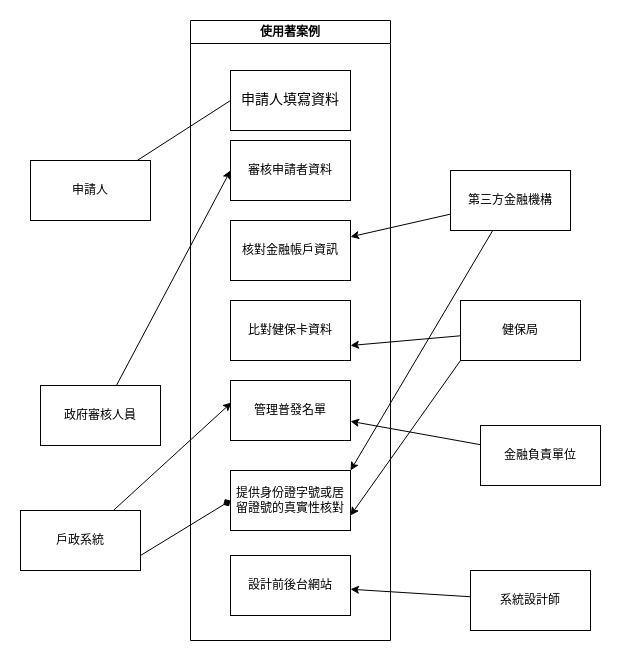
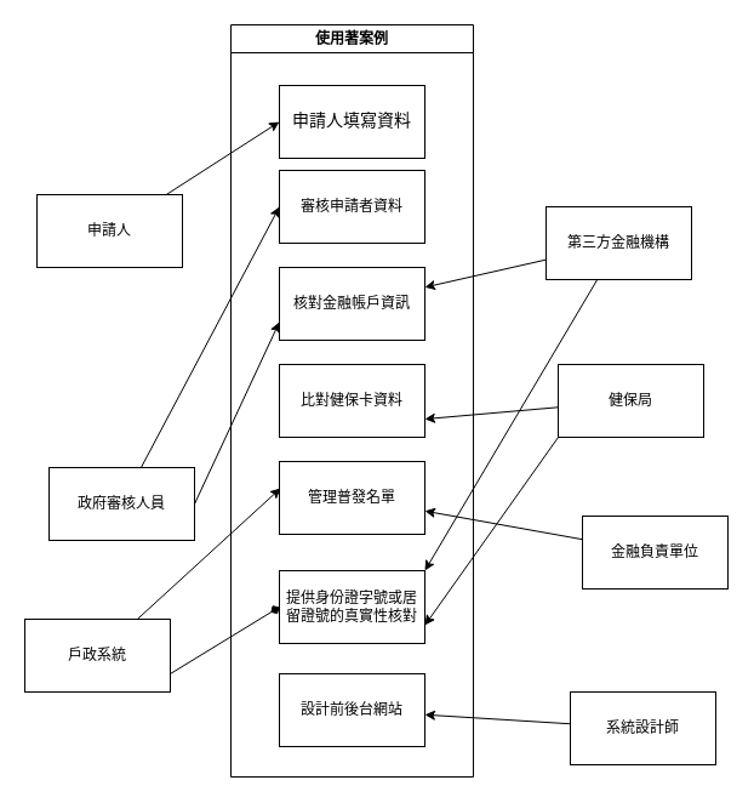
- <mxCell id="10" style="edgeStyle=none;html=1;entryX=0;entryY=0.5;entryDx=0;entryDy=0;strokeColor=#000000;endArrow=none;" edge="1" parent="1" source="11" target="3"><mxGeometry relative="1" as="geometry" /></mxCell>
+ <mxCell id="10" style="edgeStyle=none;html=1;entryX=0;entryY=0.5;entryDx=0;entryDy=0;strokeColor=#000000;" edge="1" parent="1" source="11" target="3"><mxGeometry relative="1" as="geometry" /></mxCell>
+ <mxCell id="26" style="edgeStyle=none;html=1;exitX=1;exitY=0.5;exitDx=0;exitDy=0;entryX=0;entryY=0.75;entryDx=0;entryDy=0;strokeColor=#000000;" edge="1" parent="1" source="27" target="5"><mxGeometry relative="1" as="geometry" /></mxCell>
